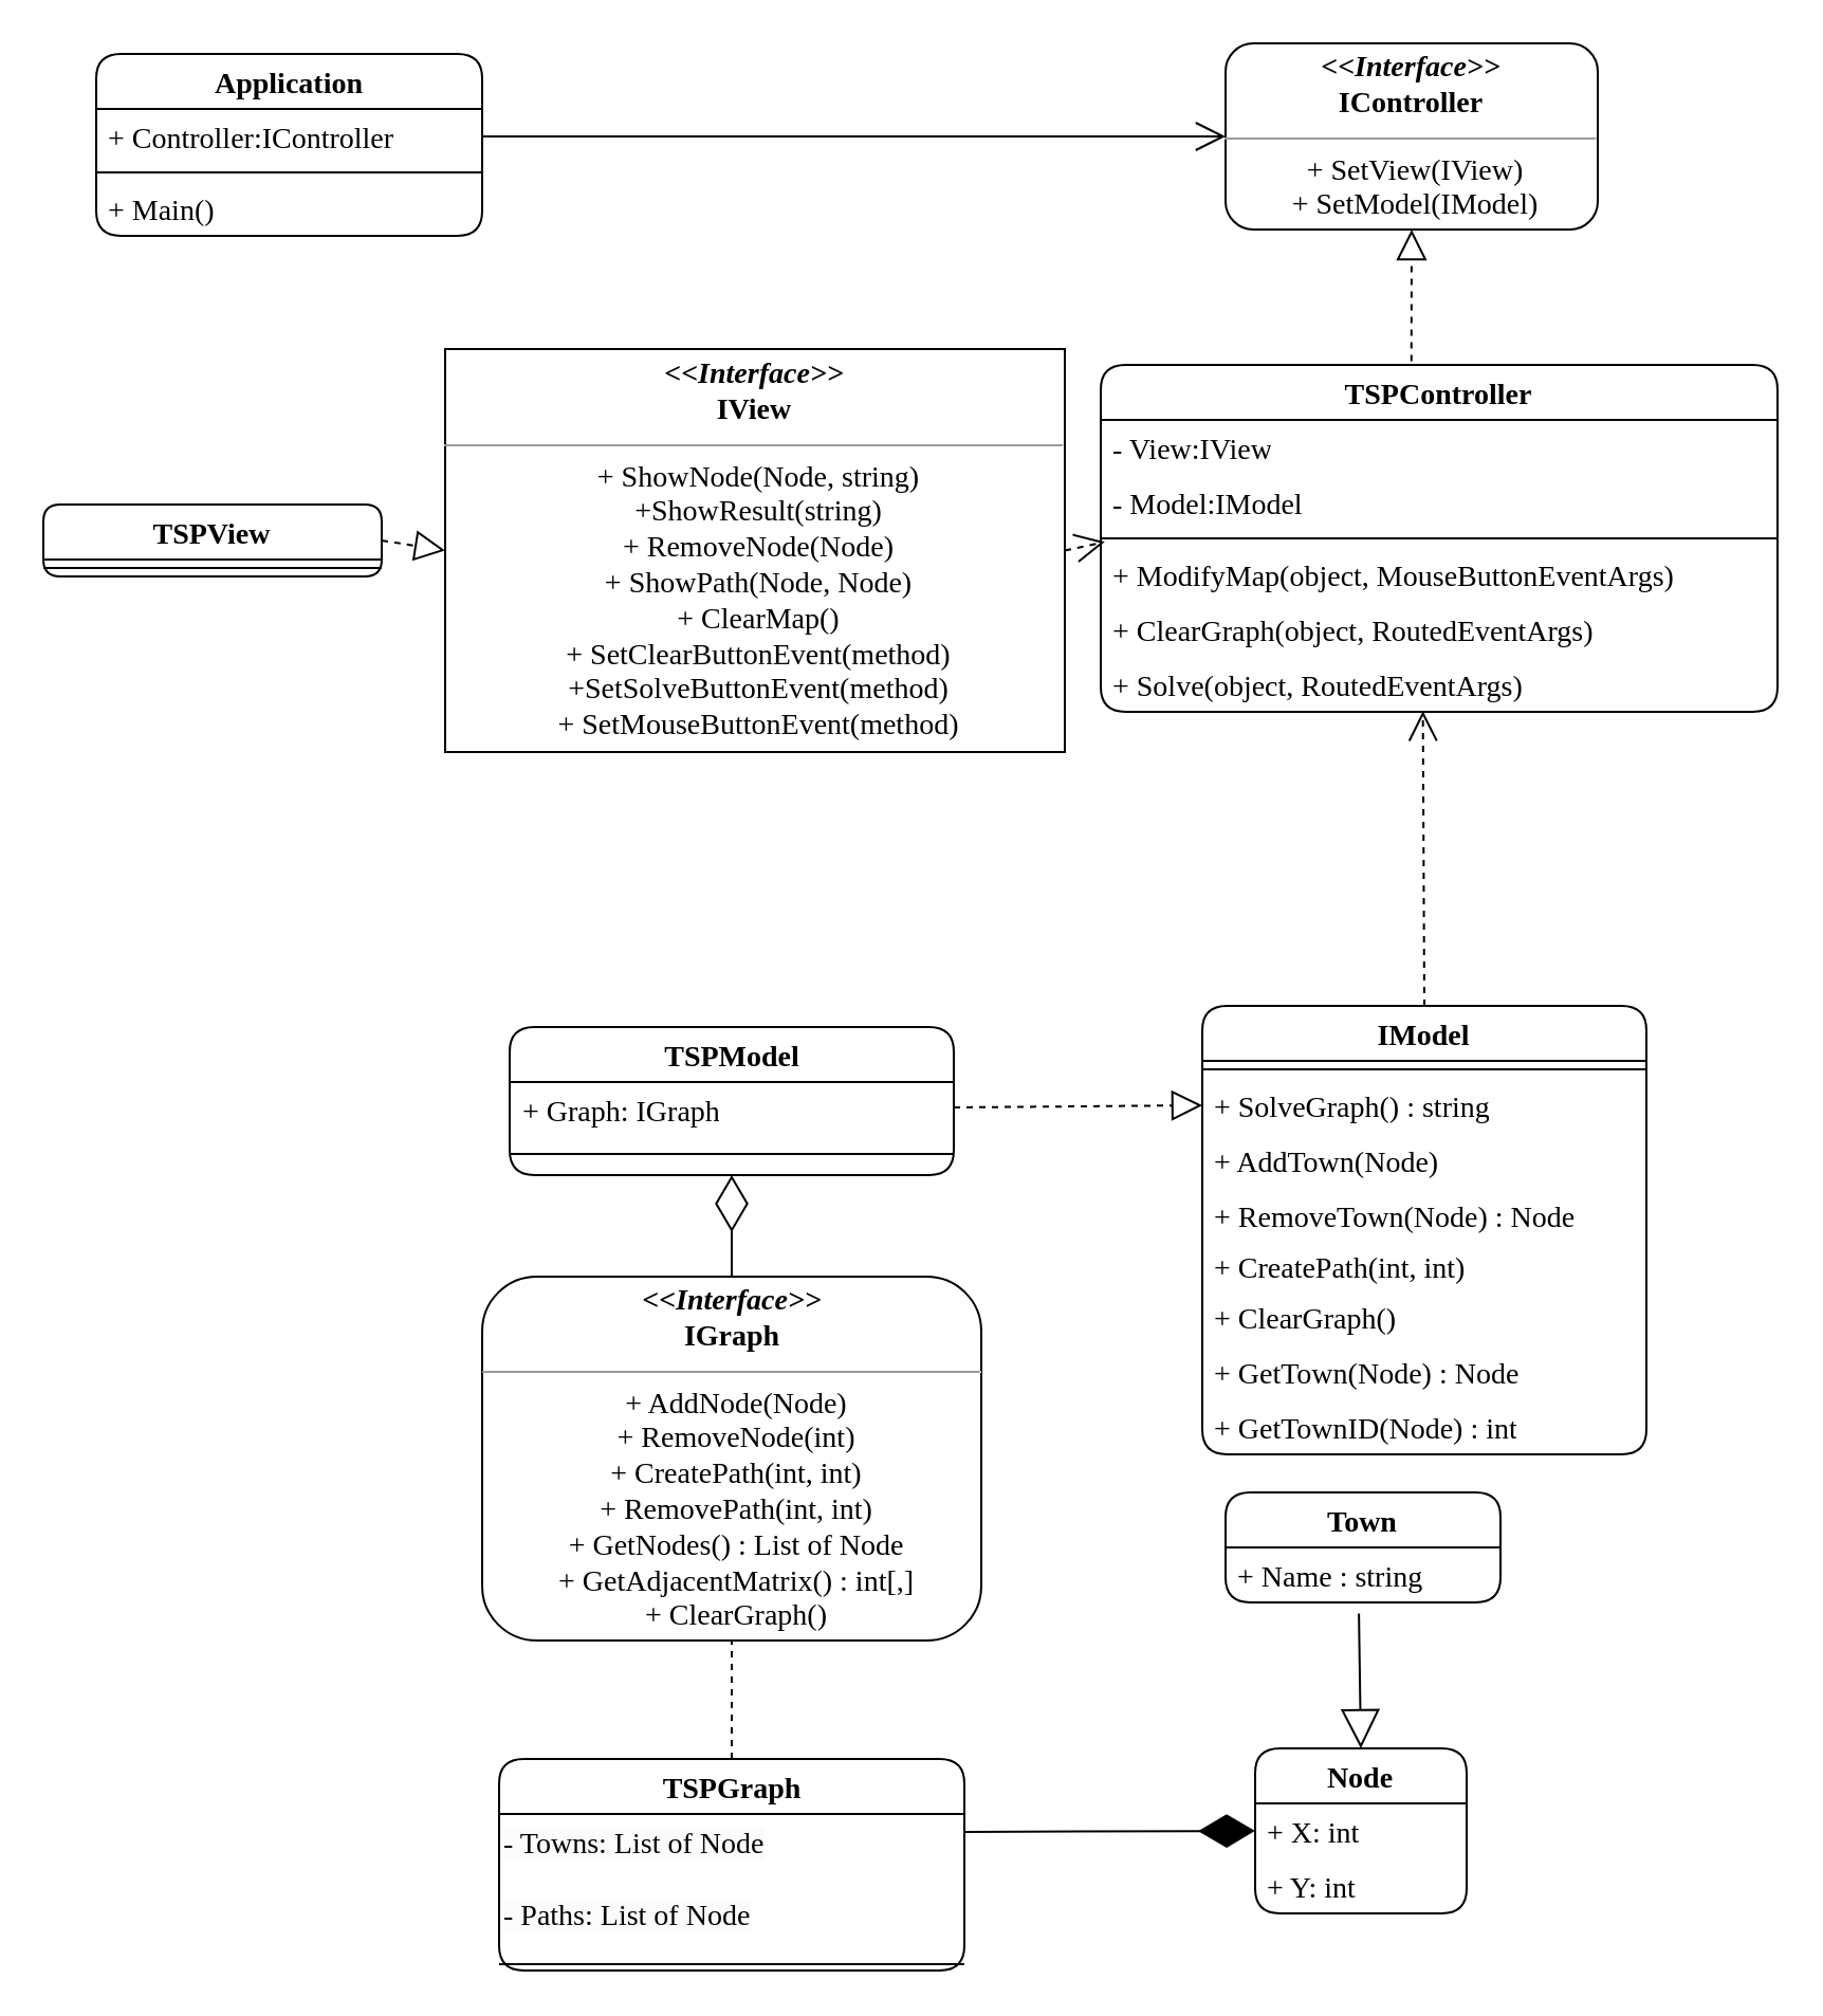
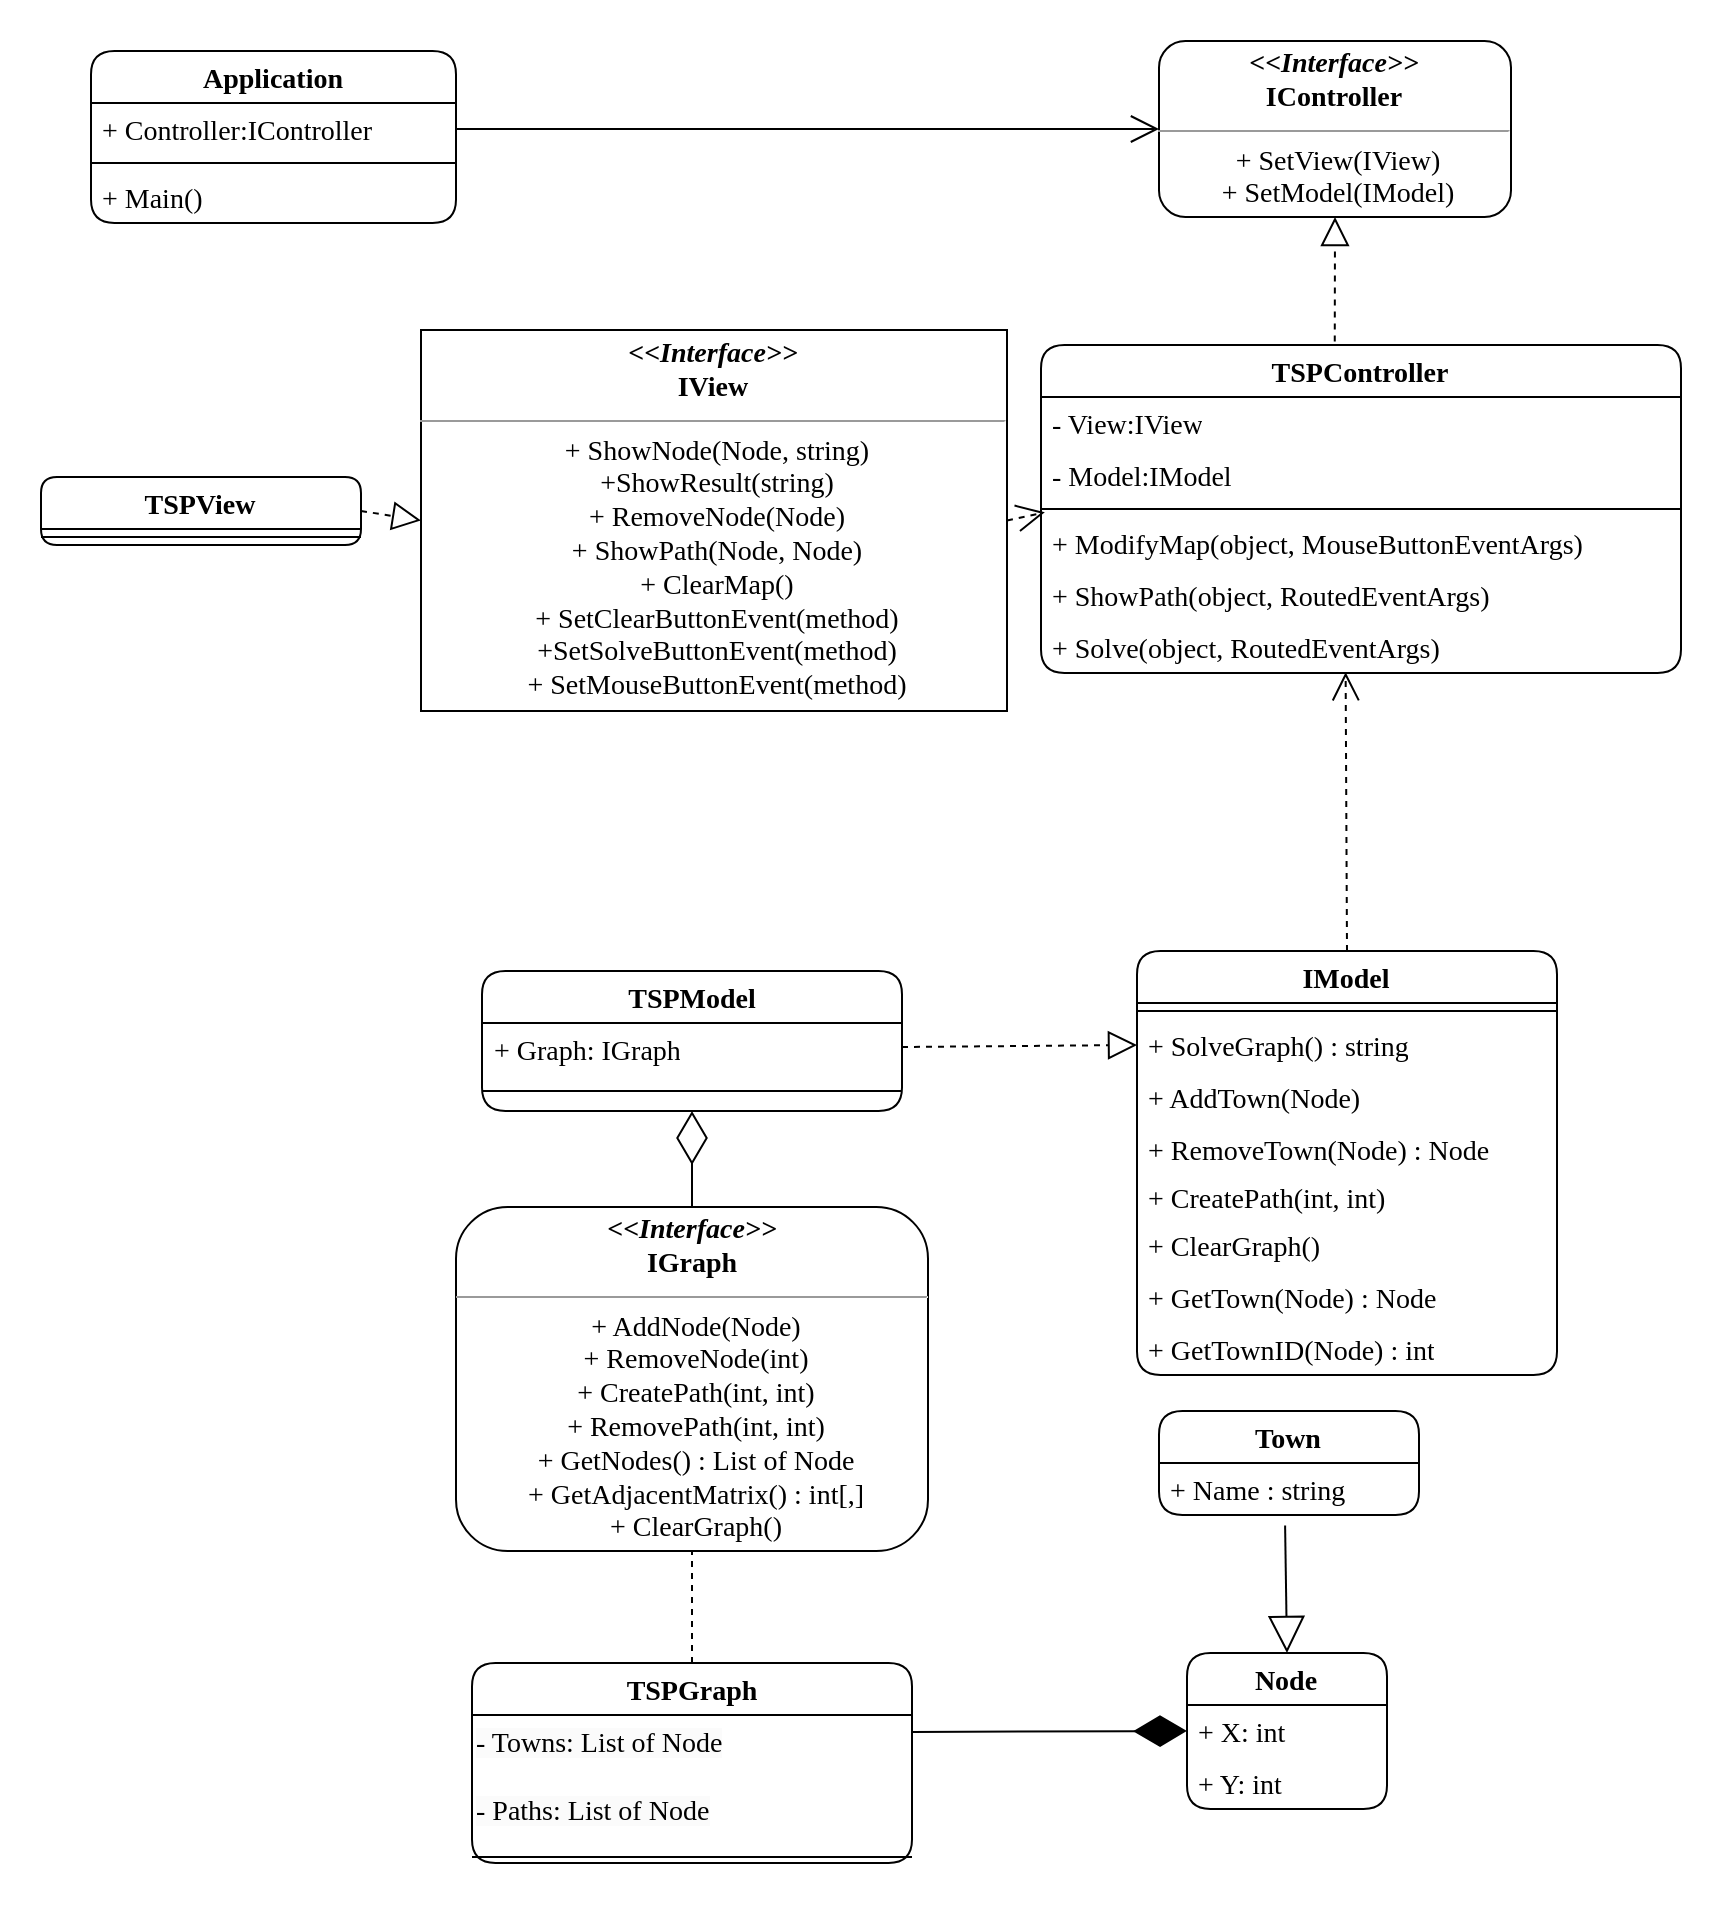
- <mxCell id="12" value="+ ClearGraph(object, RoutedEventArgs)" style="text;strokeColor=none;fillColor=none;align=left;verticalAlign=top;spacingLeft=4;spacingRight=4;overflow=hidden;rotatable=0;points=[[0,0.5],[1,0.5]];portConstraint=eastwest;whiteSpace=wrap;html=1;fontFamily=Comic Sans MS;fontSize=14;" parent="7" vertex="1"><mxGeometry y="112" width="320" height="26" as="geometry" /></mxCell>
+ <mxCell id="12" value="+ ShowPath(object, RoutedEventArgs)" style="text;strokeColor=none;fillColor=none;align=left;verticalAlign=top;spacingLeft=4;spacingRight=4;overflow=hidden;rotatable=0;points=[[0,0.5],[1,0.5]];portConstraint=eastwest;whiteSpace=wrap;html=1;fontFamily=Comic Sans MS;fontSize=14;" parent="7" vertex="1"><mxGeometry y="112" width="320" height="26" as="geometry" /></mxCell>
